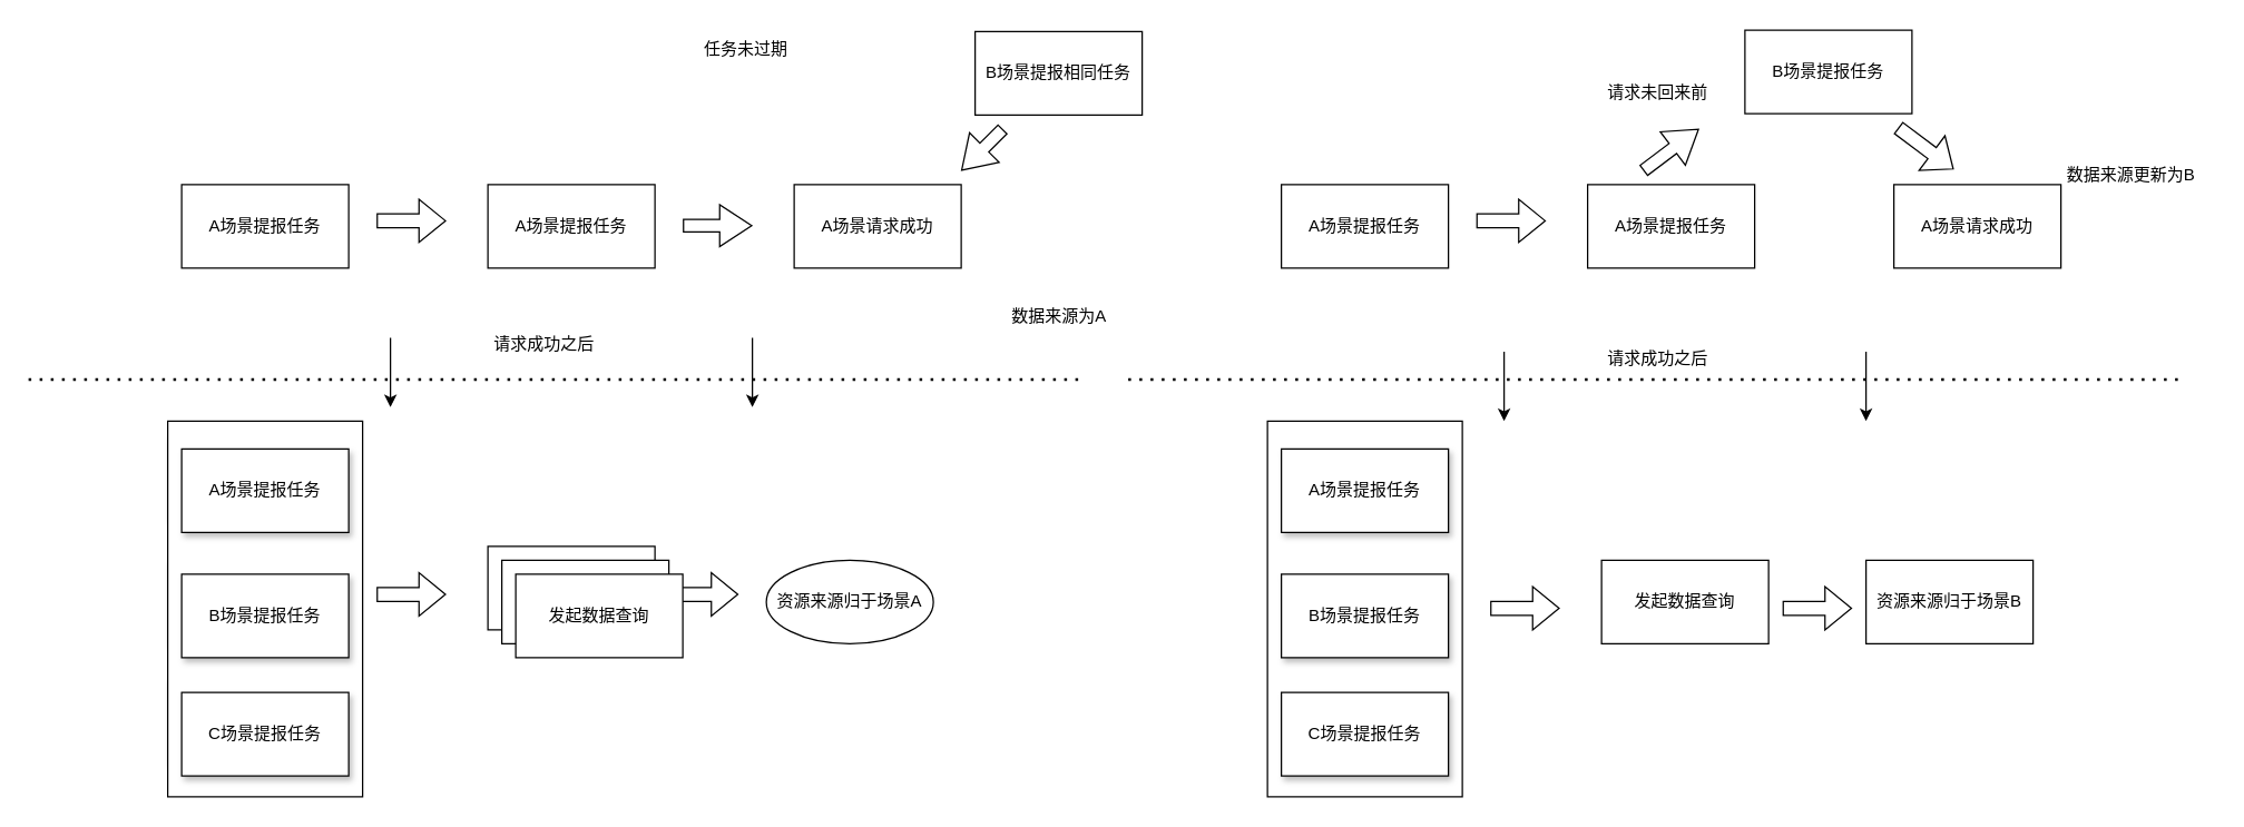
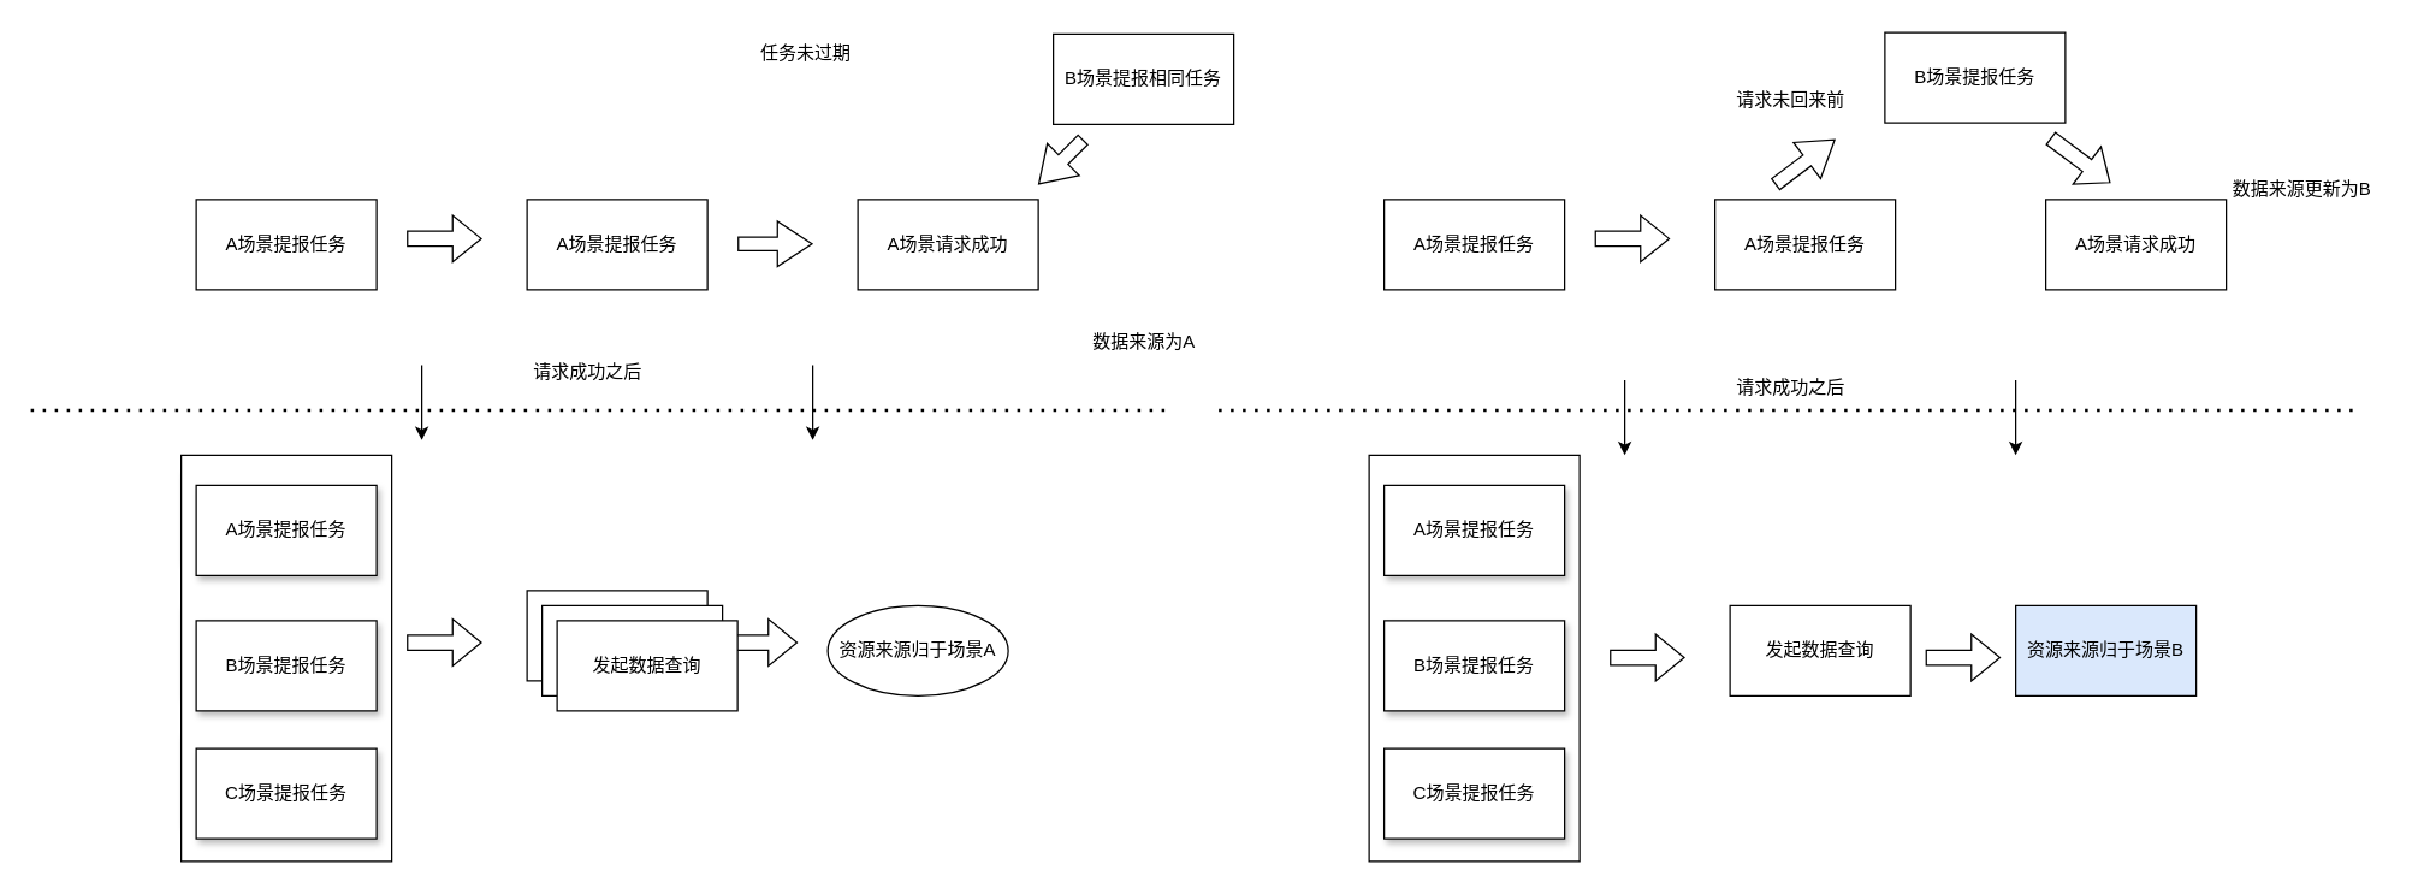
- <mxCell id="38" value="资源来源归于场景B" style="rounded=0;whiteSpace=wrap;html=1;" vertex="1" parent="1"><mxGeometry x="1340" y="402" width="120" height="60" as="geometry" /></mxCell>
+ <mxCell id="38" value="资源来源归于场景B" style="rounded=0;whiteSpace=wrap;html=1;fillColor=#dae8fc;" vertex="1" parent="1"><mxGeometry x="1340" y="402" width="120" height="60" as="geometry" /></mxCell>
